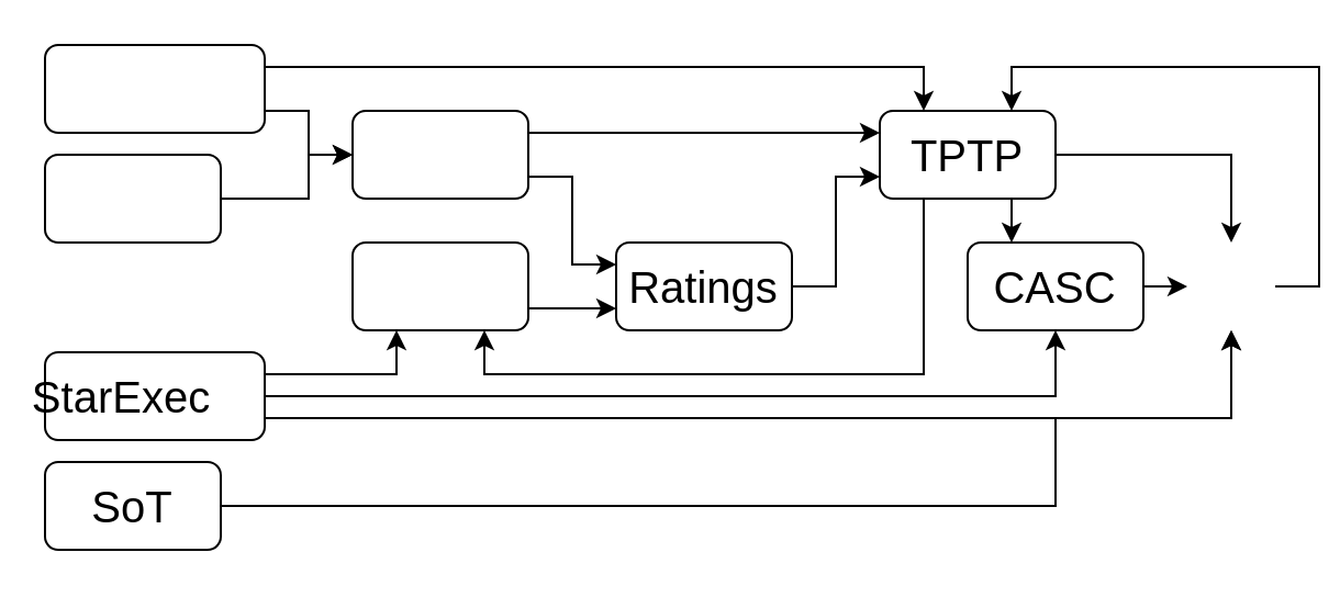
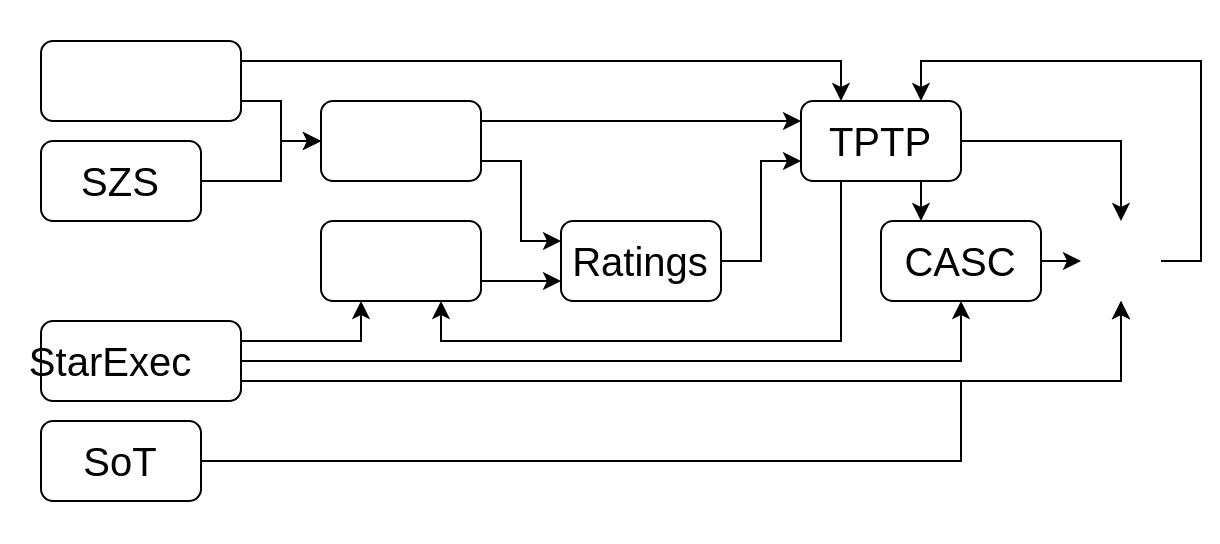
+ <mxCell id="22" value="&lt;font style=&quot;font-size: 20px;&quot;&gt;SZS&lt;/font&gt;" style="text;html=1;strokeColor=none;fillColor=none;align=center;verticalAlign=middle;whiteSpace=wrap;rounded=0;" parent="20" vertex="1"><mxGeometry x="10" y="5" width="60" height="30" as="geometry" /></mxCell>
